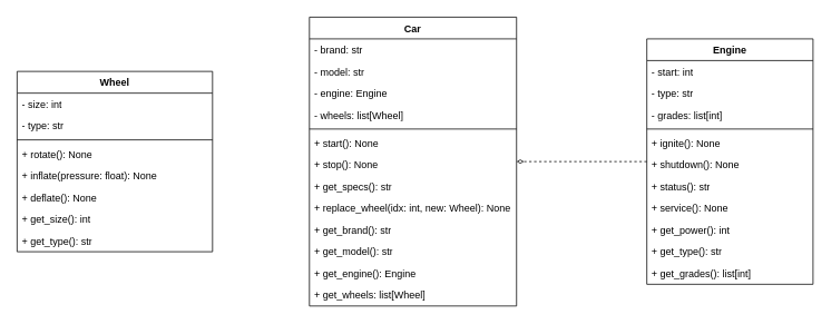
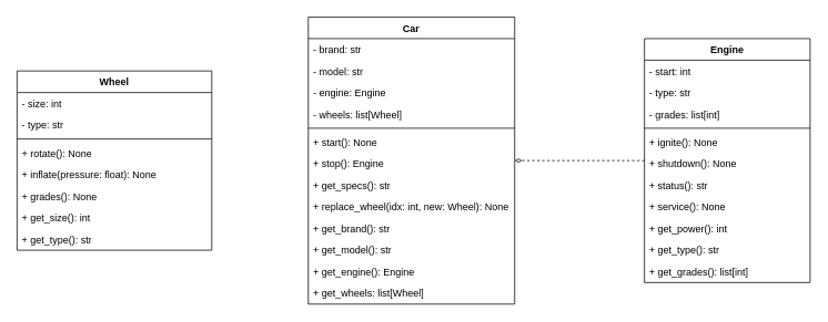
- <mxCell id="18" value="+&amp;nbsp;stop(): None " style="text;strokeColor=none;fillColor=none;align=left;verticalAlign=top;spacingLeft=4;spacingRight=4;overflow=hidden;rotatable=0;points=[[0,0.5],[1,0.5]];portConstraint=eastwest;whiteSpace=wrap;html=1;" parent="11" vertex="1"><mxGeometry y="164" width="248" height="26" as="geometry" /></mxCell>
+ <mxCell id="18" value="+&amp;nbsp;stop(): Engine " style="text;strokeColor=none;fillColor=none;align=left;verticalAlign=top;spacingLeft=4;spacingRight=4;overflow=hidden;rotatable=0;points=[[0,0.5],[1,0.5]];portConstraint=eastwest;whiteSpace=wrap;html=1;" parent="11" vertex="1"><mxGeometry y="164" width="248" height="26" as="geometry" /></mxCell>
- <mxCell id="8" value="+&amp;nbsp;deflate(): None" style="text;strokeColor=none;fillColor=none;align=left;verticalAlign=top;spacingLeft=4;spacingRight=4;overflow=hidden;rotatable=0;points=[[0,0.5],[1,0.5]];portConstraint=eastwest;whiteSpace=wrap;html=1;" parent="2" vertex="1"><mxGeometry y="138" width="234" height="26" as="geometry" /></mxCell>
+ <mxCell id="8" value="+&amp;nbsp;grades(): None" style="text;strokeColor=none;fillColor=none;align=left;verticalAlign=top;spacingLeft=4;spacingRight=4;overflow=hidden;rotatable=0;points=[[0,0.5],[1,0.5]];portConstraint=eastwest;whiteSpace=wrap;html=1;" parent="2" vertex="1"><mxGeometry y="138" width="234" height="26" as="geometry" /></mxCell>
